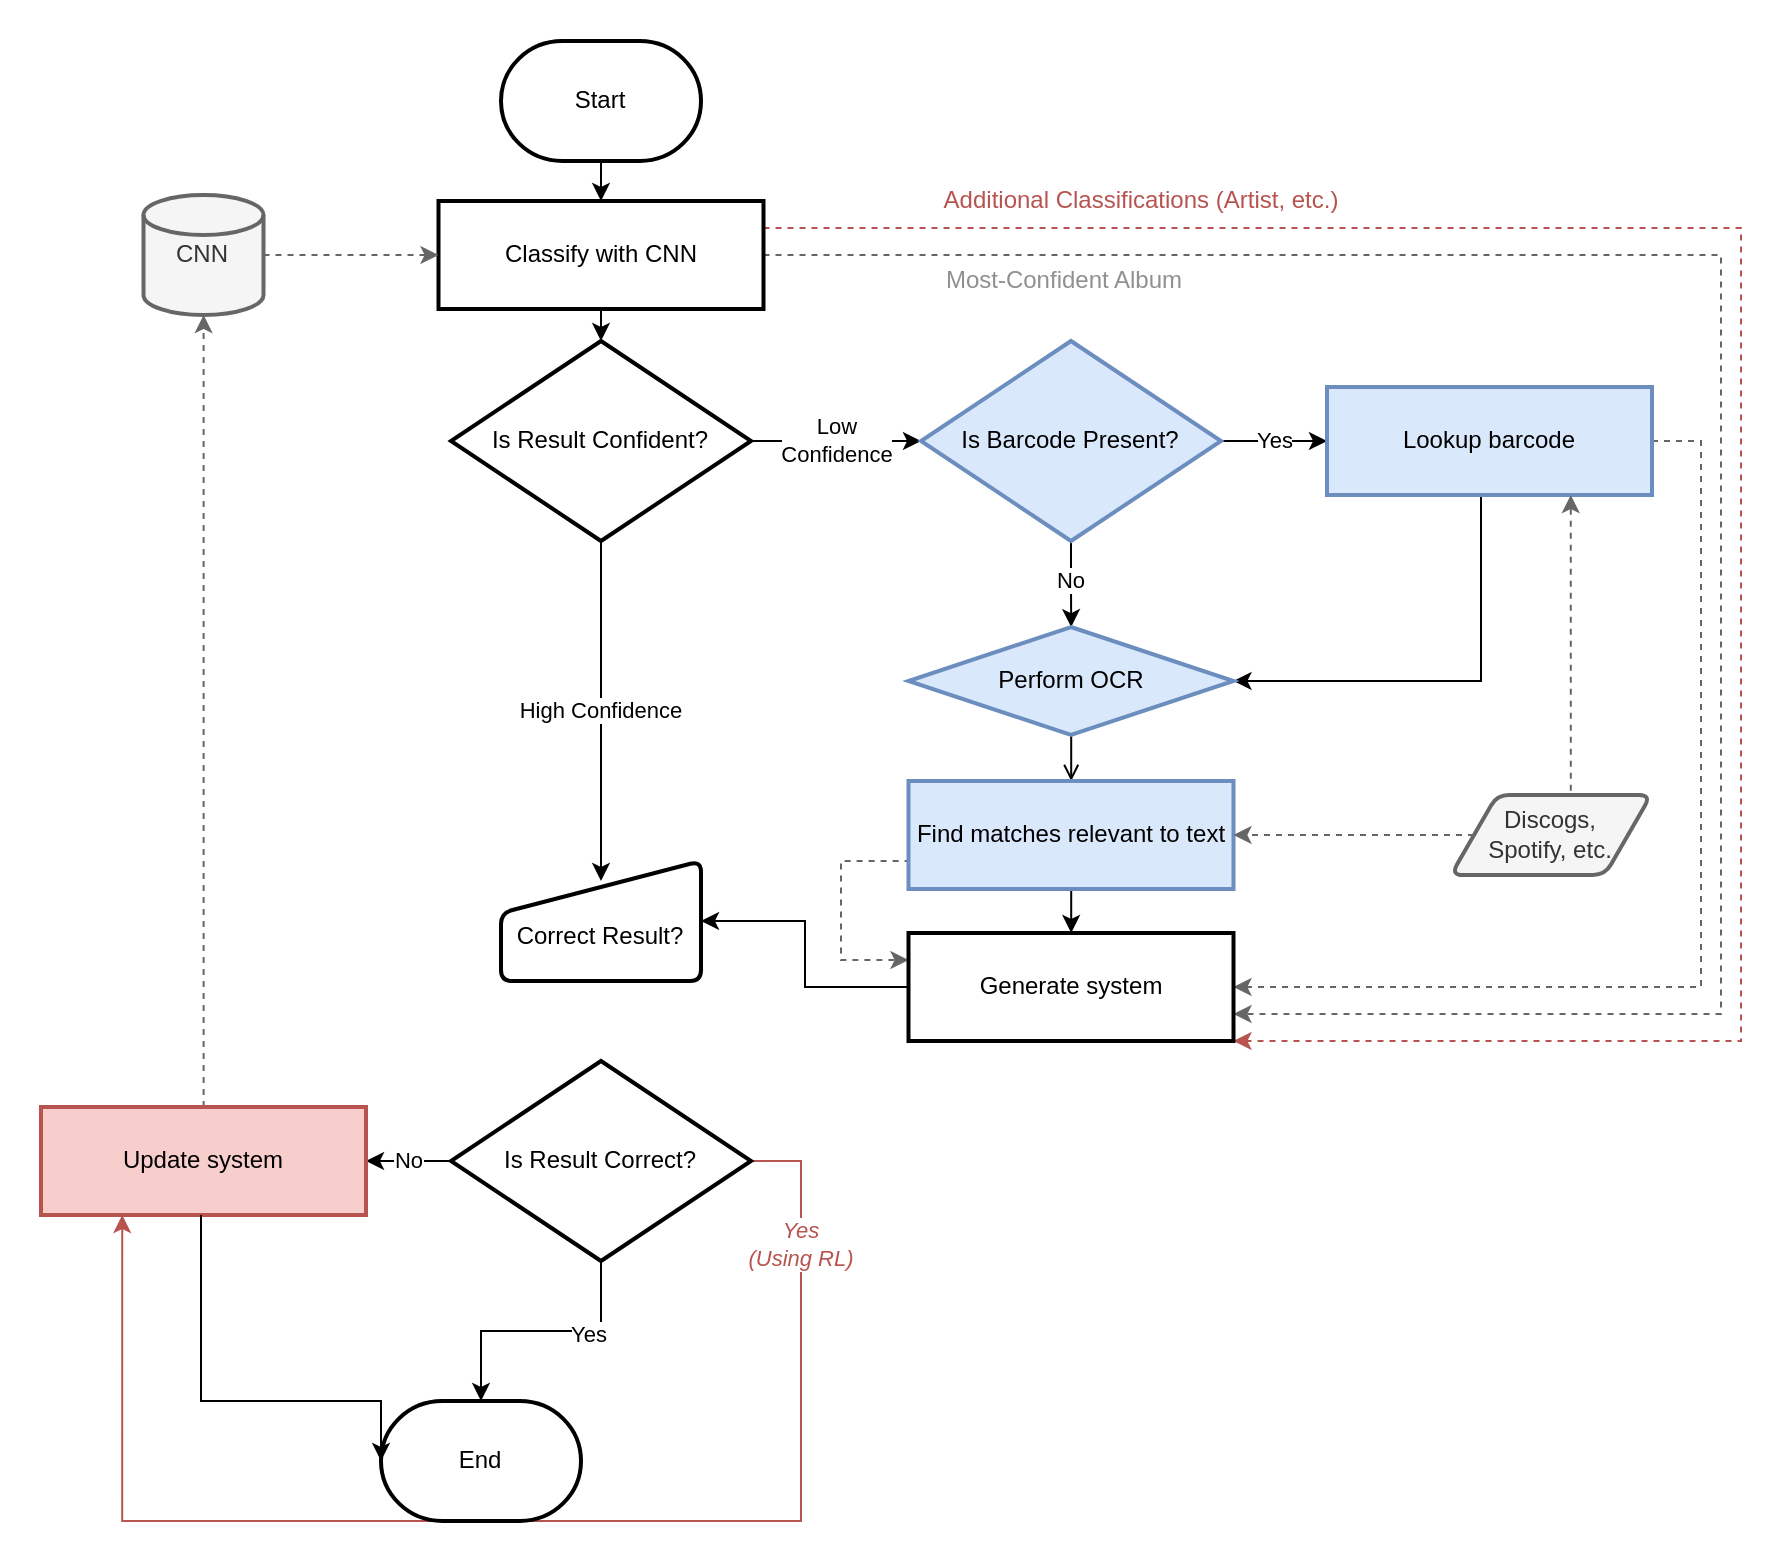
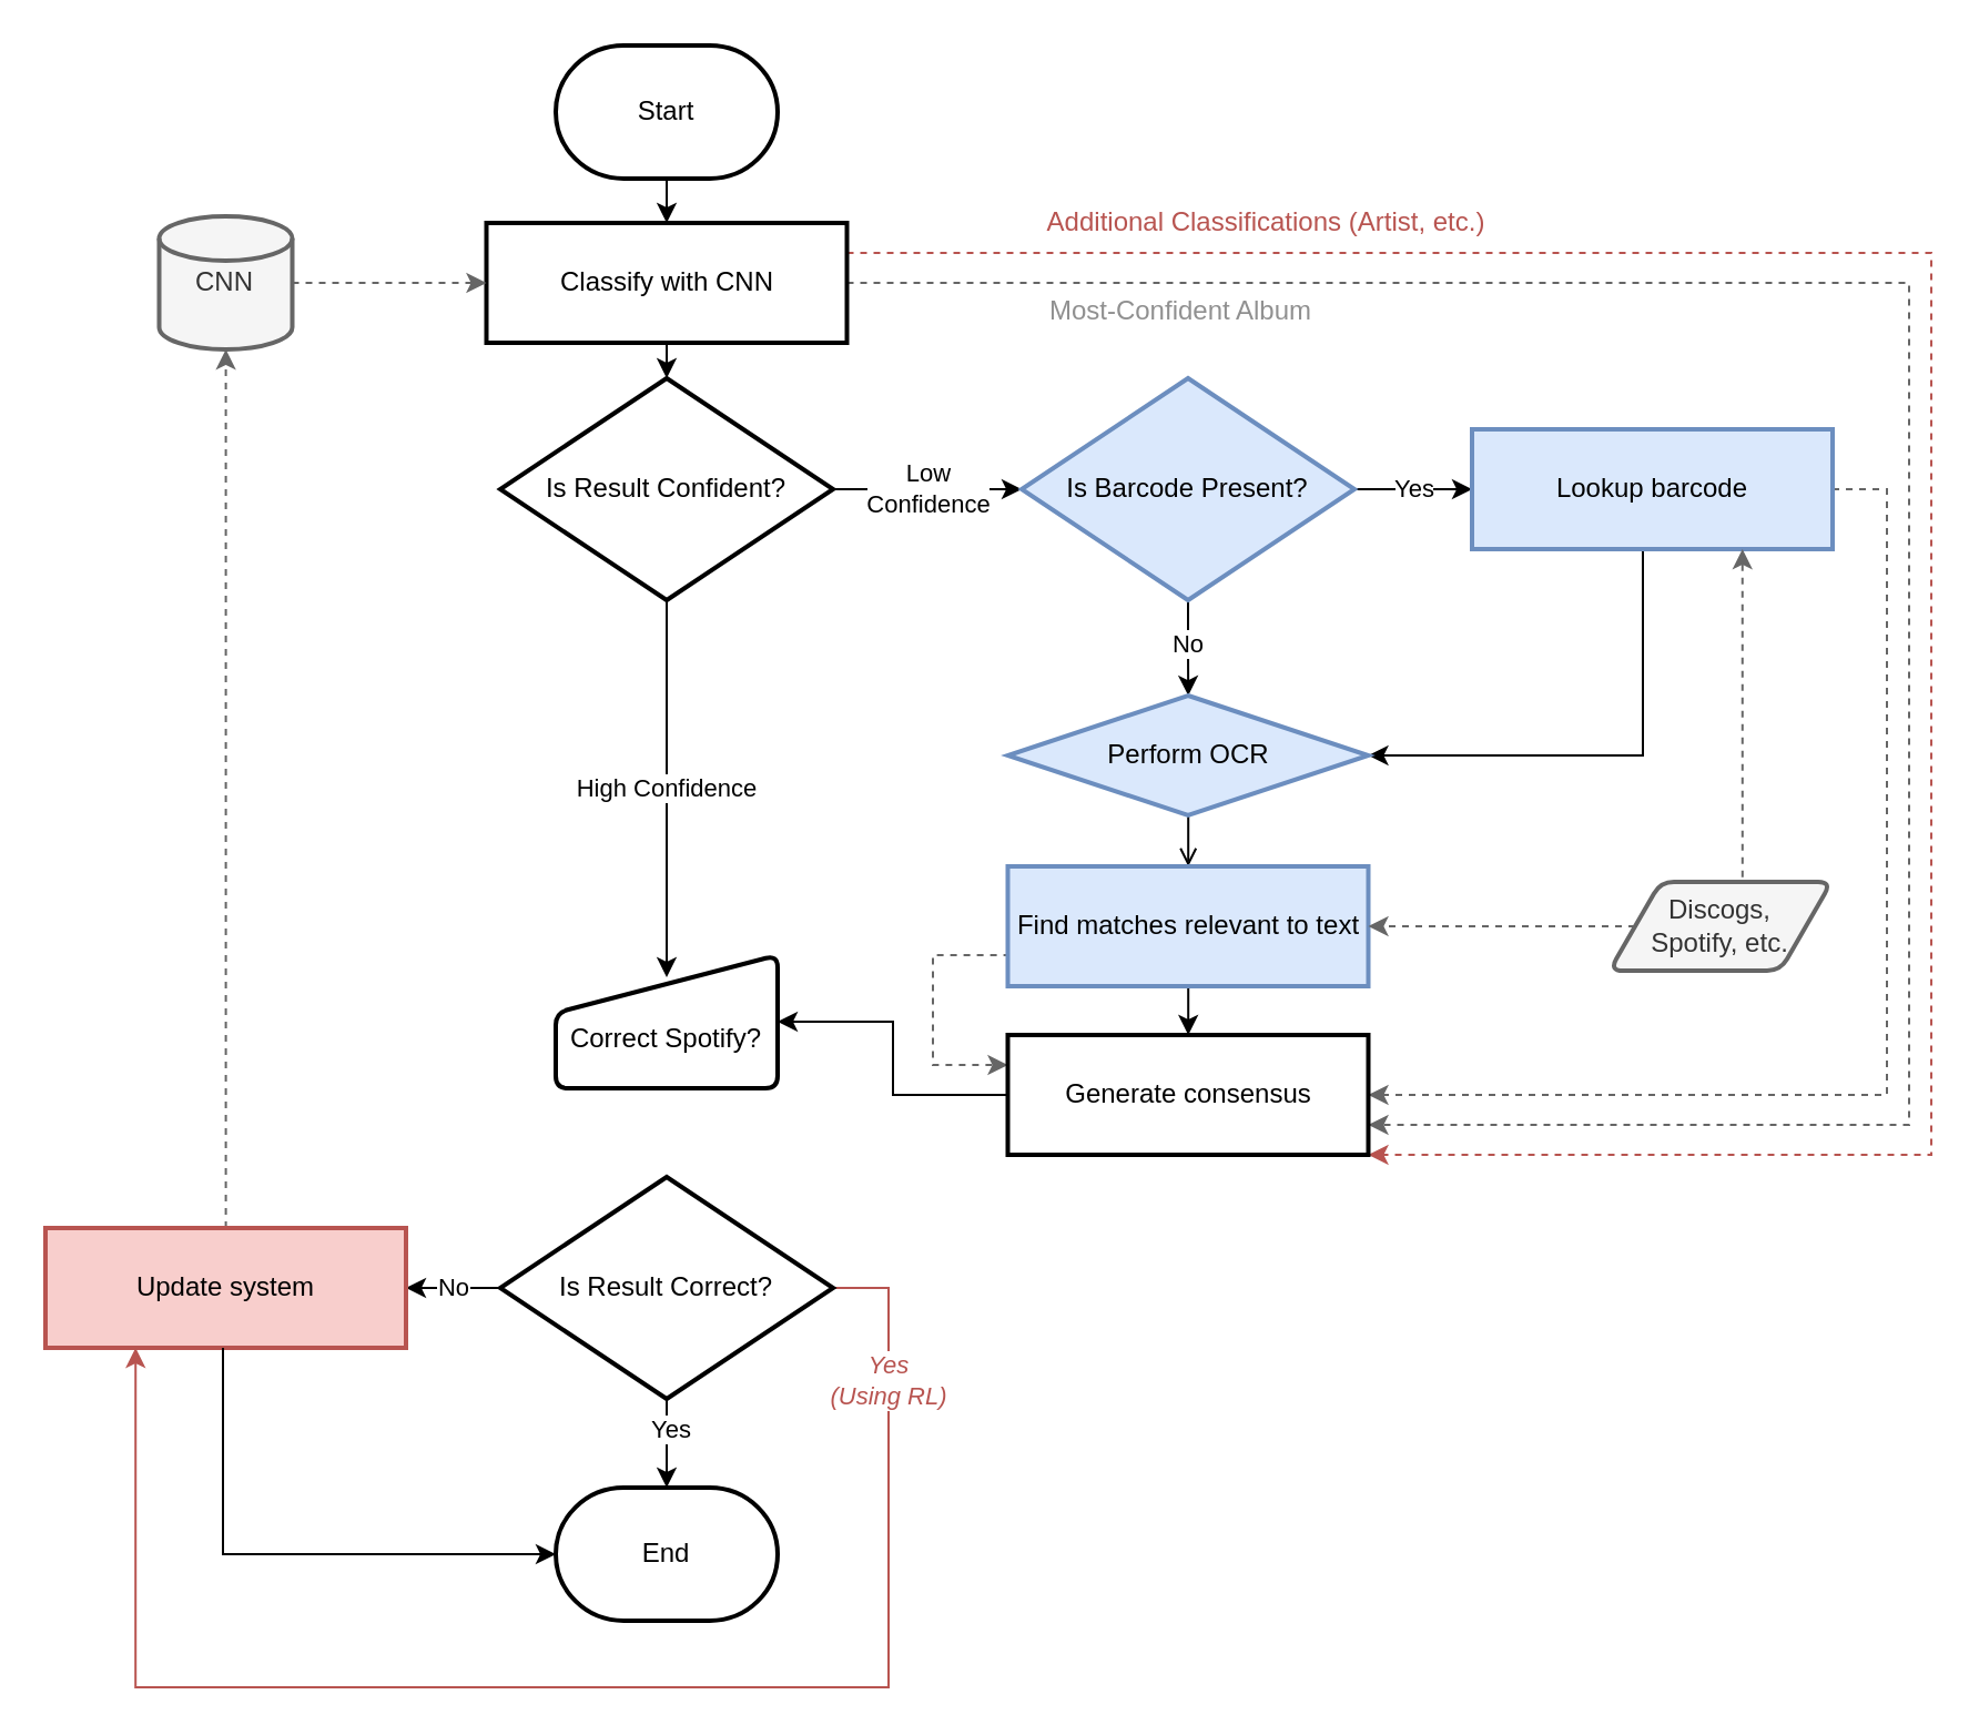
- <mxCell id="20" value="&lt;div&gt;&lt;br&gt;&lt;/div&gt;&lt;div&gt;Correct Result?&lt;/div&gt;" style="html=1;strokeWidth=2;shape=manualInput;whiteSpace=wrap;rounded=1;size=26;arcSize=11;" vertex="1" parent="1"><mxGeometry x="250" y="430" width="100" height="60" as="geometry" /></mxCell>
+ <mxCell id="20" value="&lt;div&gt;&lt;br&gt;&lt;/div&gt;&lt;div&gt;Correct Spotify?&lt;/div&gt;" style="html=1;strokeWidth=2;shape=manualInput;whiteSpace=wrap;rounded=1;size=26;arcSize=11;" vertex="1" parent="1"><mxGeometry x="250" y="430" width="100" height="60" as="geometry" /></mxCell>
- <mxCell id="36" value="Generate system" style="whiteSpace=wrap;strokeWidth=2;" vertex="1" parent="1"><mxGeometry x="453.75" y="466" width="162.5" height="54" as="geometry" /></mxCell>
+ <mxCell id="36" value="Generate consensus" style="whiteSpace=wrap;strokeWidth=2;" vertex="1" parent="1"><mxGeometry x="453.75" y="466" width="162.5" height="54" as="geometry" /></mxCell>
- <mxCell id="27" value="End" style="strokeWidth=2;html=1;shape=mxgraph.flowchart.terminator;whiteSpace=wrap;" vertex="1" parent="1"><mxGeometry x="190" y="700" width="100" height="60" as="geometry" /></mxCell>
+ <mxCell id="27" value="End" style="strokeWidth=2;html=1;shape=mxgraph.flowchart.terminator;whiteSpace=wrap;" vertex="1" parent="1"><mxGeometry x="250" y="670" width="100" height="60" as="geometry" /></mxCell>
